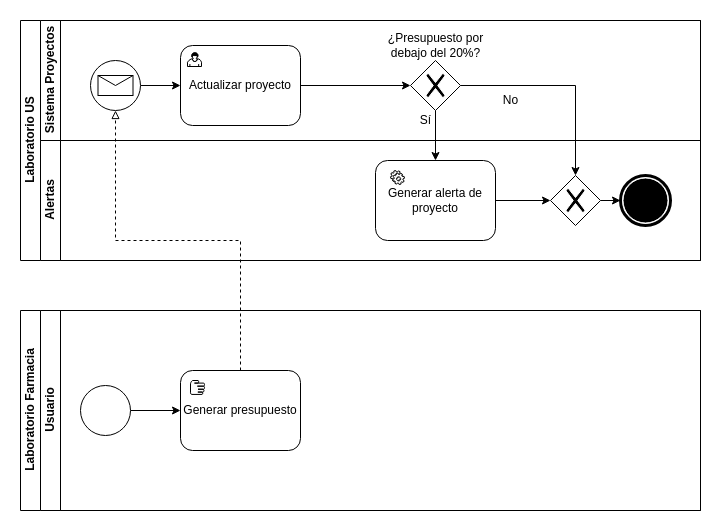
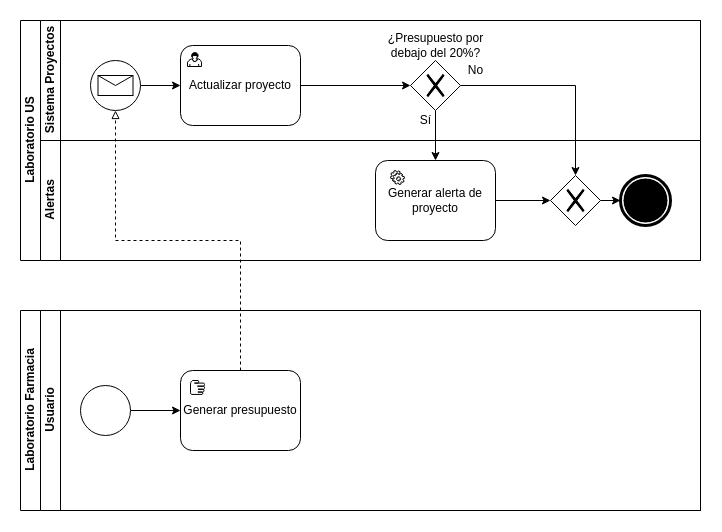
- <mxCell id="12" value="No" style="text;html=1;align=center;verticalAlign=middle;resizable=0;points=[];autosize=1;" vertex="1" parent="3"><mxGeometry x="455" y="70" width="30" height="20" as="geometry" /></mxCell>
+ <mxCell id="12" value="No" style="text;html=1;align=center;verticalAlign=middle;resizable=0;points=[];autosize=1;" vertex="1" parent="3"><mxGeometry x="420" y="40" width="30" height="20" as="geometry" /></mxCell>
